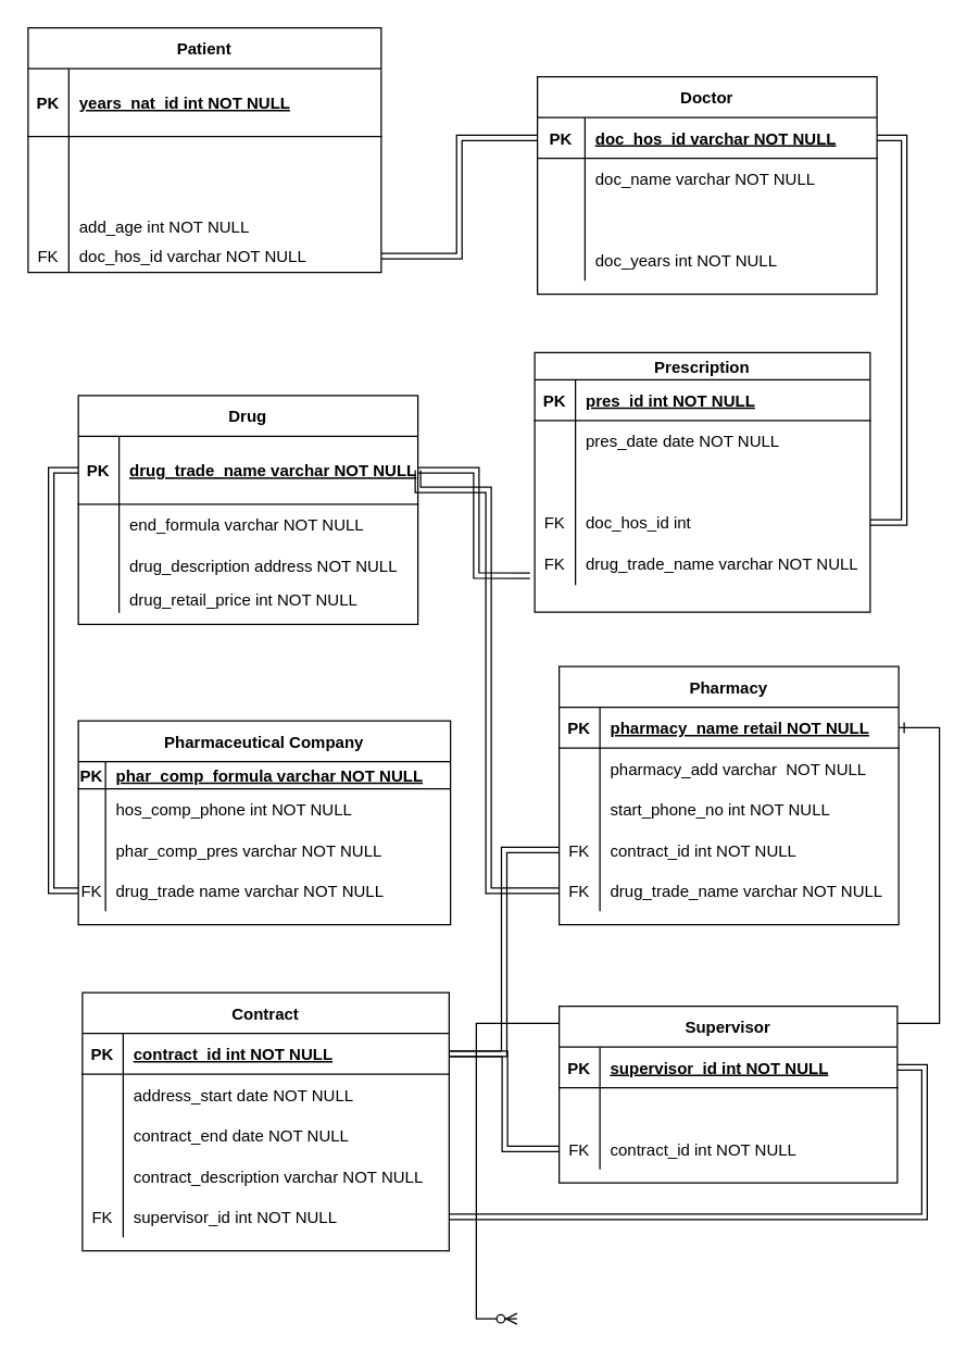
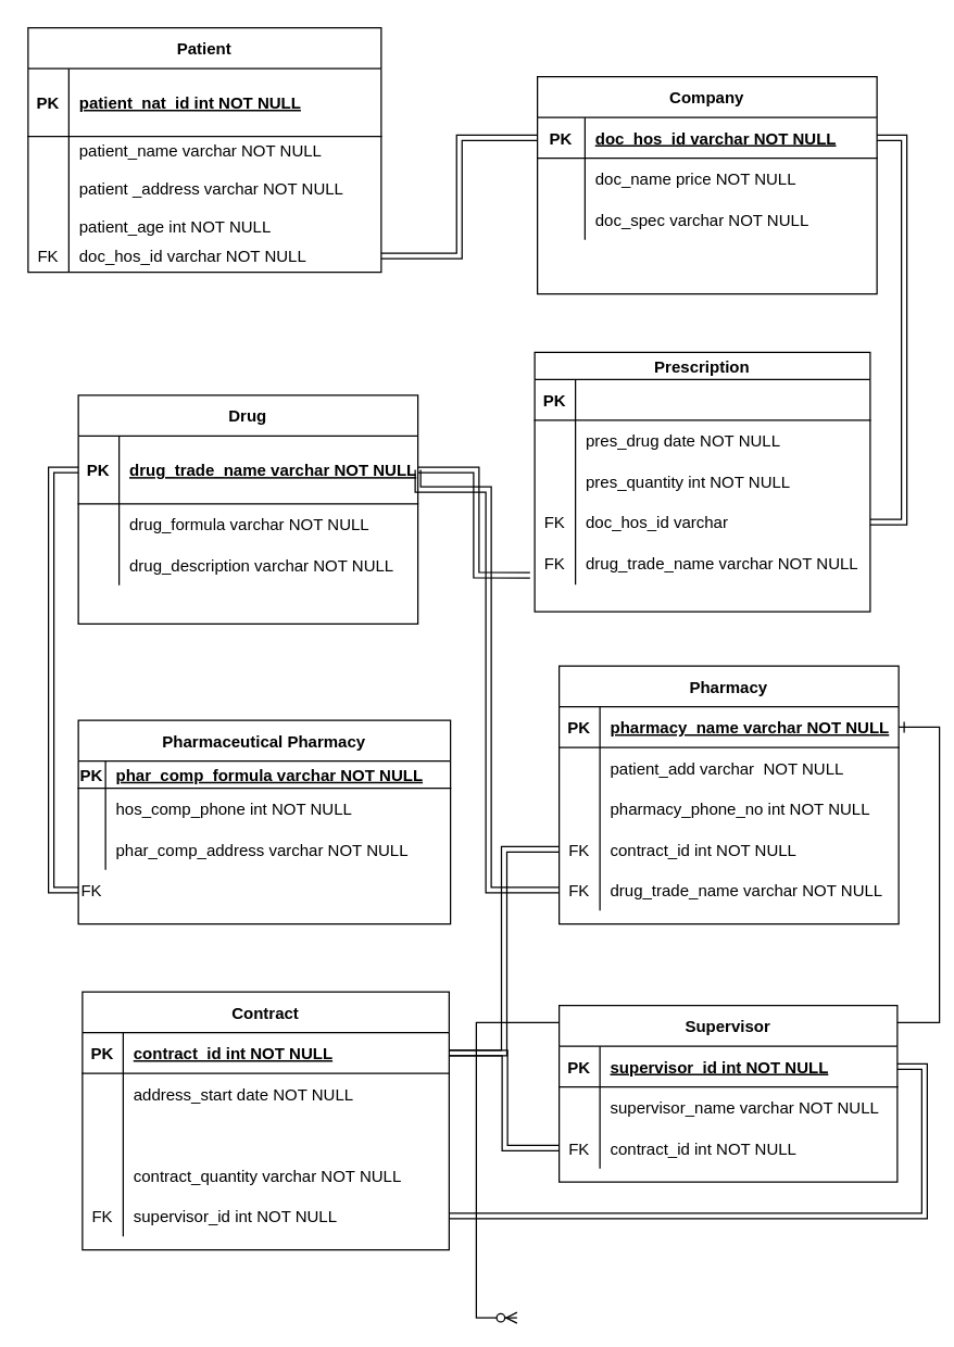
- <mxCell id="18" value="Doctor" style="shape=table;startSize=30;container=1;collapsible=1;childLayout=tableLayout;fixedRows=1;rowLines=0;fontStyle=1;align=center;resizeLast=1;labelBackgroundColor=none;" parent="1" vertex="1"><mxGeometry x="395" y="56" width="250" height="160" as="geometry" /></mxCell>
+ <mxCell id="18" value="Company" style="shape=table;startSize=30;container=1;collapsible=1;childLayout=tableLayout;fixedRows=1;rowLines=0;fontStyle=1;align=center;resizeLast=1;labelBackgroundColor=none;" parent="1" vertex="1"><mxGeometry x="395" y="56" width="250" height="160" as="geometry" /></mxCell>
- <mxCell id="5" value="years_nat_id int NOT NULL" style="shape=partialRectangle;overflow=hidden;connectable=0;fillColor=none;top=0;left=0;bottom=0;right=0;align=left;spacingLeft=6;fontStyle=5;labelBackgroundColor=none;" parent="3" vertex="1"><mxGeometry x="30" width="230" height="50" as="geometry"><mxRectangle width="230" height="50" as="alternateBounds" /></mxGeometry></mxCell>
+ <mxCell id="5" value="patient_nat_id int NOT NULL" style="shape=partialRectangle;overflow=hidden;connectable=0;fillColor=none;top=0;left=0;bottom=0;right=0;align=left;spacingLeft=6;fontStyle=5;labelBackgroundColor=none;" parent="3" vertex="1"><mxGeometry x="30" width="230" height="50" as="geometry"><mxRectangle width="230" height="50" as="alternateBounds" /></mxGeometry></mxCell>
+ <mxCell id="8" value="patient_name varchar NOT NULL " style="shape=partialRectangle;overflow=hidden;connectable=0;fillColor=none;top=0;left=0;bottom=0;right=0;align=left;spacingLeft=6;labelBackgroundColor=none;" parent="6" vertex="1"><mxGeometry x="30" width="230" height="20" as="geometry"><mxRectangle width="230" height="20" as="alternateBounds" /></mxGeometry></mxCell>
- <mxCell id="24" value="doc_name varchar NOT NULL" style="shape=partialRectangle;overflow=hidden;connectable=0;fillColor=none;top=0;left=0;bottom=0;right=0;align=left;spacingLeft=6;labelBackgroundColor=none;" parent="22" vertex="1"><mxGeometry x="35" width="215" height="30" as="geometry"><mxRectangle width="215" height="30" as="alternateBounds" /></mxGeometry></mxCell>
+ <mxCell id="24" value="doc_name price NOT NULL" style="shape=partialRectangle;overflow=hidden;connectable=0;fillColor=none;top=0;left=0;bottom=0;right=0;align=left;spacingLeft=6;labelBackgroundColor=none;" parent="22" vertex="1"><mxGeometry x="35" width="215" height="30" as="geometry"><mxRectangle width="215" height="30" as="alternateBounds" /></mxGeometry></mxCell>
+ <mxCell id="11" value="patient _address varchar NOT NULL" style="shape=partialRectangle;overflow=hidden;connectable=0;fillColor=none;top=0;left=0;bottom=0;right=0;align=left;spacingLeft=6;labelBackgroundColor=none;" vertex="1" parent="9"><mxGeometry x="30" width="230" height="36" as="geometry"><mxRectangle width="230" height="36" as="alternateBounds" /></mxGeometry></mxCell>
+ <mxCell id="27" value="doc_spec varchar NOT NULL" style="shape=partialRectangle;overflow=hidden;connectable=0;fillColor=none;top=0;left=0;bottom=0;right=0;align=left;spacingLeft=6;labelBackgroundColor=none;" parent="25" vertex="1"><mxGeometry x="35" width="215" height="30" as="geometry"><mxRectangle width="215" height="30" as="alternateBounds" /></mxGeometry></mxCell>
- <mxCell id="14" value="add_age int NOT NULL" style="shape=partialRectangle;overflow=hidden;connectable=0;fillColor=none;top=0;left=0;bottom=0;right=0;align=left;spacingLeft=6;labelBackgroundColor=none;" vertex="1" parent="12"><mxGeometry x="30" width="230" height="20" as="geometry"><mxRectangle width="230" height="20" as="alternateBounds" /></mxGeometry></mxCell>
+ <mxCell id="14" value="patient_age int NOT NULL" style="shape=partialRectangle;overflow=hidden;connectable=0;fillColor=none;top=0;left=0;bottom=0;right=0;align=left;spacingLeft=6;labelBackgroundColor=none;" vertex="1" parent="12"><mxGeometry x="30" width="230" height="20" as="geometry"><mxRectangle width="230" height="20" as="alternateBounds" /></mxGeometry></mxCell>
- <mxCell id="30" value="doc_years int NOT NULL" style="shape=partialRectangle;overflow=hidden;connectable=0;fillColor=none;top=0;left=0;bottom=0;right=0;align=left;spacingLeft=6;labelBackgroundColor=none;" vertex="1" parent="28"><mxGeometry x="35" width="215" height="30" as="geometry"><mxRectangle width="215" height="30" as="alternateBounds" /></mxGeometry></mxCell>
- <mxCell id="34" value="pres_id int NOT NULL" style="shape=partialRectangle;overflow=hidden;connectable=0;fillColor=none;top=0;left=0;bottom=0;right=0;align=left;spacingLeft=6;fontStyle=5;labelBackgroundColor=none;" parent="32" vertex="1"><mxGeometry x="30" width="217" height="30" as="geometry"><mxRectangle width="217" height="30" as="alternateBounds" /></mxGeometry></mxCell>
- <mxCell id="37" value="pres_date date NOT NULL" style="shape=partialRectangle;overflow=hidden;connectable=0;fillColor=none;top=0;left=0;bottom=0;right=0;align=left;spacingLeft=6;labelBackgroundColor=none;" parent="35" vertex="1"><mxGeometry x="30" width="217" height="30" as="geometry"><mxRectangle width="217" height="30" as="alternateBounds" /></mxGeometry></mxCell>
+ <mxCell id="37" value="pres_drug date NOT NULL" style="shape=partialRectangle;overflow=hidden;connectable=0;fillColor=none;top=0;left=0;bottom=0;right=0;align=left;spacingLeft=6;labelBackgroundColor=none;" parent="35" vertex="1"><mxGeometry x="30" width="217" height="30" as="geometry"><mxRectangle width="217" height="30" as="alternateBounds" /></mxGeometry></mxCell>
+ <mxCell id="40" value="pres_quantity int NOT NULL" style="shape=partialRectangle;overflow=hidden;connectable=0;fillColor=none;top=0;left=0;bottom=0;right=0;align=left;spacingLeft=6;labelBackgroundColor=none;" parent="38" vertex="1"><mxGeometry x="30" width="217" height="30" as="geometry"><mxRectangle width="217" height="30" as="alternateBounds" /></mxGeometry></mxCell>
- <mxCell id="43" value="doc_hos_id int" style="shape=partialRectangle;overflow=hidden;connectable=0;fillColor=none;top=0;left=0;bottom=0;right=0;align=left;spacingLeft=6;labelBackgroundColor=none;" vertex="1" parent="41"><mxGeometry x="30" width="217" height="30" as="geometry"><mxRectangle width="217" height="30" as="alternateBounds" /></mxGeometry></mxCell>
+ <mxCell id="43" value="doc_hos_id varchar" style="shape=partialRectangle;overflow=hidden;connectable=0;fillColor=none;top=0;left=0;bottom=0;right=0;align=left;spacingLeft=6;labelBackgroundColor=none;" vertex="1" parent="41"><mxGeometry x="30" width="217" height="30" as="geometry"><mxRectangle width="217" height="30" as="alternateBounds" /></mxGeometry></mxCell>
- <mxCell id="54" value="end_formula varchar NOT NULL" style="shape=partialRectangle;overflow=hidden;connectable=0;fillColor=none;top=0;left=0;bottom=0;right=0;align=left;spacingLeft=6;" vertex="1" parent="52"><mxGeometry x="30" width="220" height="30" as="geometry"><mxRectangle width="220" height="30" as="alternateBounds" /></mxGeometry></mxCell>
+ <mxCell id="54" value="drug_formula varchar NOT NULL" style="shape=partialRectangle;overflow=hidden;connectable=0;fillColor=none;top=0;left=0;bottom=0;right=0;align=left;spacingLeft=6;" vertex="1" parent="52"><mxGeometry x="30" width="220" height="30" as="geometry"><mxRectangle width="220" height="30" as="alternateBounds" /></mxGeometry></mxCell>
- <mxCell id="57" value="drug_description address NOT NULL" style="shape=partialRectangle;overflow=hidden;connectable=0;fillColor=none;top=0;left=0;bottom=0;right=0;align=left;spacingLeft=6;" vertex="1" parent="55"><mxGeometry x="30" width="220" height="30" as="geometry"><mxRectangle width="220" height="30" as="alternateBounds" /></mxGeometry></mxCell>
+ <mxCell id="57" value="drug_description varchar NOT NULL" style="shape=partialRectangle;overflow=hidden;connectable=0;fillColor=none;top=0;left=0;bottom=0;right=0;align=left;spacingLeft=6;" vertex="1" parent="55"><mxGeometry x="30" width="220" height="30" as="geometry"><mxRectangle width="220" height="30" as="alternateBounds" /></mxGeometry></mxCell>
- <mxCell id="60" value="drug_retail_price int NOT NULL" style="shape=partialRectangle;overflow=hidden;connectable=0;fillColor=none;top=0;left=0;bottom=0;right=0;align=left;spacingLeft=6;" vertex="1" parent="58"><mxGeometry x="30" width="220" height="20" as="geometry"><mxRectangle width="220" height="20" as="alternateBounds" /></mxGeometry></mxCell>
- <mxCell id="77" value="pharmacy_name retail NOT NULL" style="shape=partialRectangle;overflow=hidden;connectable=0;fillColor=none;top=0;left=0;bottom=0;right=0;align=left;spacingLeft=6;fontStyle=5;" vertex="1" parent="75"><mxGeometry x="30" width="220" height="30" as="geometry"><mxRectangle width="220" height="30" as="alternateBounds" /></mxGeometry></mxCell>
+ <mxCell id="77" value="pharmacy_name varchar NOT NULL" style="shape=partialRectangle;overflow=hidden;connectable=0;fillColor=none;top=0;left=0;bottom=0;right=0;align=left;spacingLeft=6;fontStyle=5;" vertex="1" parent="75"><mxGeometry x="30" width="220" height="30" as="geometry"><mxRectangle width="220" height="30" as="alternateBounds" /></mxGeometry></mxCell>
- <mxCell id="61" value="Pharmaceutical Company" style="shape=table;startSize=30;container=1;collapsible=1;childLayout=tableLayout;fixedRows=1;rowLines=0;fontStyle=1;align=center;resizeLast=1;" vertex="1" parent="1"><mxGeometry x="57" y="530" width="274" height="150" as="geometry" /></mxCell>
+ <mxCell id="61" value="Pharmaceutical Pharmacy" style="shape=table;startSize=30;container=1;collapsible=1;childLayout=tableLayout;fixedRows=1;rowLines=0;fontStyle=1;align=center;resizeLast=1;" vertex="1" parent="1"><mxGeometry x="57" y="530" width="274" height="150" as="geometry" /></mxCell>
- <mxCell id="80" value="pharmacy_add varchar  NOT NULL" style="shape=partialRectangle;overflow=hidden;connectable=0;fillColor=none;top=0;left=0;bottom=0;right=0;align=left;spacingLeft=6;" vertex="1" parent="78"><mxGeometry x="30" width="220" height="30" as="geometry"><mxRectangle width="220" height="30" as="alternateBounds" /></mxGeometry></mxCell>
+ <mxCell id="80" value="patient_add varchar  NOT NULL" style="shape=partialRectangle;overflow=hidden;connectable=0;fillColor=none;top=0;left=0;bottom=0;right=0;align=left;spacingLeft=6;" vertex="1" parent="78"><mxGeometry x="30" width="220" height="30" as="geometry"><mxRectangle width="220" height="30" as="alternateBounds" /></mxGeometry></mxCell>
- <mxCell id="83" value="start_phone_no int NOT NULL" style="shape=partialRectangle;overflow=hidden;connectable=0;fillColor=none;top=0;left=0;bottom=0;right=0;align=left;spacingLeft=6;" vertex="1" parent="81"><mxGeometry x="30" width="220" height="30" as="geometry"><mxRectangle width="220" height="30" as="alternateBounds" /></mxGeometry></mxCell>
+ <mxCell id="83" value="pharmacy_phone_no int NOT NULL" style="shape=partialRectangle;overflow=hidden;connectable=0;fillColor=none;top=0;left=0;bottom=0;right=0;align=left;spacingLeft=6;" vertex="1" parent="81"><mxGeometry x="30" width="220" height="30" as="geometry"><mxRectangle width="220" height="30" as="alternateBounds" /></mxGeometry></mxCell>
- <mxCell id="70" value="phar_comp_pres varchar NOT NULL" style="shape=partialRectangle;overflow=hidden;connectable=0;fillColor=none;top=0;left=0;bottom=0;right=0;align=left;spacingLeft=6;" vertex="1" parent="68"><mxGeometry x="20" width="254" height="30" as="geometry"><mxRectangle width="254" height="30" as="alternateBounds" /></mxGeometry></mxCell>
+ <mxCell id="70" value="phar_comp_address varchar NOT NULL" style="shape=partialRectangle;overflow=hidden;connectable=0;fillColor=none;top=0;left=0;bottom=0;right=0;align=left;spacingLeft=6;" vertex="1" parent="68"><mxGeometry x="20" width="254" height="30" as="geometry"><mxRectangle width="254" height="30" as="alternateBounds" /></mxGeometry></mxCell>
- <mxCell id="73" value="drug_trade name varchar NOT NULL" style="shape=partialRectangle;overflow=hidden;connectable=0;fillColor=none;top=0;left=0;bottom=0;right=0;align=left;spacingLeft=6;" vertex="1" parent="71"><mxGeometry x="20" width="254" height="30" as="geometry"><mxRectangle width="254" height="30" as="alternateBounds" /></mxGeometry></mxCell>
+ <mxCell id="96" value="supervisor_name varchar NOT NULL" style="shape=partialRectangle;overflow=hidden;connectable=0;fillColor=none;top=0;left=0;bottom=0;right=0;align=left;spacingLeft=6;" vertex="1" parent="94"><mxGeometry x="30" width="219" height="30" as="geometry"><mxRectangle width="219" height="30" as="alternateBounds" /></mxGeometry></mxCell>
- <mxCell id="109" value="contract_end date NOT NULL" style="shape=partialRectangle;overflow=hidden;connectable=0;fillColor=none;top=0;left=0;bottom=0;right=0;align=left;spacingLeft=6;" vertex="1" parent="107"><mxGeometry x="30" width="240" height="30" as="geometry"><mxRectangle width="240" height="30" as="alternateBounds" /></mxGeometry></mxCell>
- <mxCell id="112" value="contract_description varchar NOT NULL" style="shape=partialRectangle;overflow=hidden;connectable=0;fillColor=none;top=0;left=0;bottom=0;right=0;align=left;spacingLeft=6;" vertex="1" parent="110"><mxGeometry x="30" width="240" height="30" as="geometry"><mxRectangle width="240" height="30" as="alternateBounds" /></mxGeometry></mxCell>
+ <mxCell id="112" value="contract_quantity varchar NOT NULL" style="shape=partialRectangle;overflow=hidden;connectable=0;fillColor=none;top=0;left=0;bottom=0;right=0;align=left;spacingLeft=6;" vertex="1" parent="110"><mxGeometry x="30" width="240" height="30" as="geometry"><mxRectangle width="240" height="30" as="alternateBounds" /></mxGeometry></mxCell>
